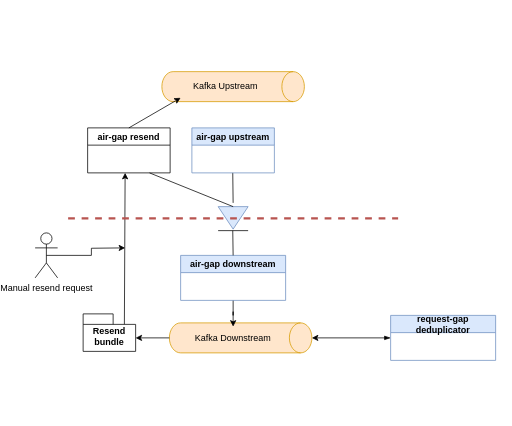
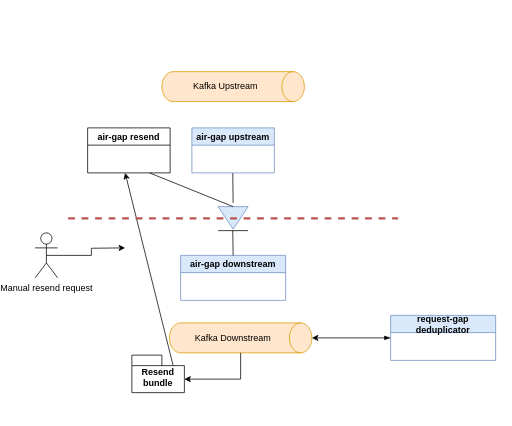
- <mxCell id="23" value="" style="endArrow=classic;html=1;rounded=0;exitX=0.5;exitY=0;exitDx=0;exitDy=0;entryX=0;entryY=1;entryDx=0;entryDy=0;" edge="1" parent="1" source="21" target="3"><mxGeometry width="50" height="50" relative="1" as="geometry"><mxPoint x="130" y="462" as="sourcePoint" /><mxPoint x="131" y="260" as="targetPoint" /></mxGeometry></mxCell>
- <mxCell id="11" value="" style="edgeStyle=orthogonalEdgeStyle;rounded=0;orthogonalLoop=1;jettySize=auto;html=1;" parent="1" source="12" target="5" edge="1"><mxGeometry relative="1" as="geometry" /></mxCell>
- <mxCell id="19" value="Resend bundle" style="shape=folder;fontStyle=1;spacingTop=10;tabWidth=40;tabHeight=14;tabPosition=left;html=1;whiteSpace=wrap;" vertex="1" parent="1"><mxGeometry x="84" y="418" width="70" height="50" as="geometry" /></mxCell>
+ <mxCell id="19" value="Resend bundle" style="shape=folder;fontStyle=1;spacingTop=10;tabWidth=40;tabHeight=14;tabPosition=left;html=1;whiteSpace=wrap;" vertex="1" parent="1"><mxGeometry x="149" y="473" width="70" height="50" as="geometry" /></mxCell>
